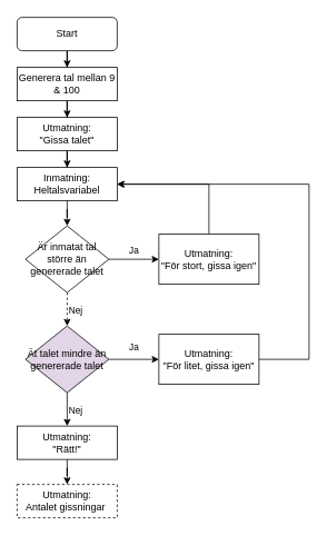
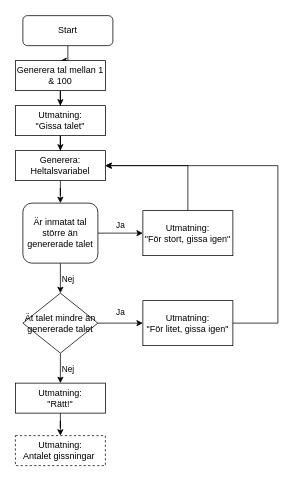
- <mxCell id="3" value="Start" style="rounded=1;whiteSpace=wrap;html=1;fontSize=12;glass=0;strokeWidth=1;shadow=0;" vertex="1" parent="1"><mxGeometry x="20" y="20" width="120" height="40" as="geometry" /></mxCell>
+ <mxCell id="3" value="Start" style="rounded=1;whiteSpace=wrap;html=1;fontSize=12;glass=0;strokeWidth=1;shadow=0;" vertex="1" parent="1"><mxGeometry x="30" y="20" width="120" height="40" as="geometry" /></mxCell>
- <mxCell id="10" value="&lt;span&gt;Generera tal mellan 9 &amp;amp; 100&lt;/span&gt;" style="rounded=0;whiteSpace=wrap;html=1;" vertex="1" parent="1"><mxGeometry x="20" y="80" width="120" height="40" as="geometry" /></mxCell>
+ <mxCell id="10" value="&lt;span&gt;Generera tal mellan 1 &amp;amp; 100&lt;/span&gt;" style="rounded=0;whiteSpace=wrap;html=1;" vertex="1" parent="1"><mxGeometry x="20" y="80" width="120" height="40" as="geometry" /></mxCell>
- <mxCell id="6" value="Inmatning:&lt;br&gt;Heltalsvariabel" style="rounded=0;whiteSpace=wrap;html=1;" vertex="1" parent="1"><mxGeometry x="20" y="200" width="120" height="40" as="geometry" /></mxCell>
+ <mxCell id="6" value="Generera:&lt;br&gt;Heltalsvariabel" style="rounded=0;whiteSpace=wrap;html=1;" vertex="1" parent="1"><mxGeometry x="20" y="200" width="120" height="40" as="geometry" /></mxCell>
- <mxCell id="21" value="&lt;font style=&quot;font-size: 12px&quot;&gt;Är inmatat tal större än genererade talet&lt;/font&gt;" style="rhombus;whiteSpace=wrap;html=1;" vertex="1" parent="1"><mxGeometry x="30" y="270" width="100" height="80" as="geometry" /></mxCell>
+ <mxCell id="21" value="&lt;font style=&quot;font-size: 12px&quot;&gt;Är inmatat tal större än genererade talet&lt;/font&gt;" style="whiteSpace=wrap;html=1;rounded=1;" vertex="1" parent="1"><mxGeometry x="30" y="270" width="100" height="80" as="geometry" /></mxCell>
- <mxCell id="5" value="Nej" style="edgeStyle=orthogonalEdgeStyle;rounded=0;orthogonalLoop=1;jettySize=auto;html=1;entryX=0.5;entryY=0;entryDx=0;entryDy=0;dashed=1;" edge="1" parent="1" source="21" target="15"><mxGeometry x="0.121" y="10" relative="1" as="geometry"><mxPoint as="offset" /></mxGeometry></mxCell>
+ <mxCell id="5" value="Nej" style="edgeStyle=orthogonalEdgeStyle;rounded=0;orthogonalLoop=1;jettySize=auto;html=1;entryX=0.5;entryY=0;entryDx=0;entryDy=0;" edge="1" parent="1" source="21" target="15"><mxGeometry x="0.121" y="10" relative="1" as="geometry"><mxPoint as="offset" /></mxGeometry></mxCell>
- <mxCell id="15" value="Ät talet mindre än genererade talet" style="rhombus;whiteSpace=wrap;html=1;fillColor=#e1d5e7;" vertex="1" parent="1"><mxGeometry x="30" y="390" width="100" height="80" as="geometry" /></mxCell>
+ <mxCell id="15" value="Ät talet mindre än genererade talet" style="rhombus;whiteSpace=wrap;html=1;" vertex="1" parent="1"><mxGeometry x="30" y="390" width="100" height="80" as="geometry" /></mxCell>
